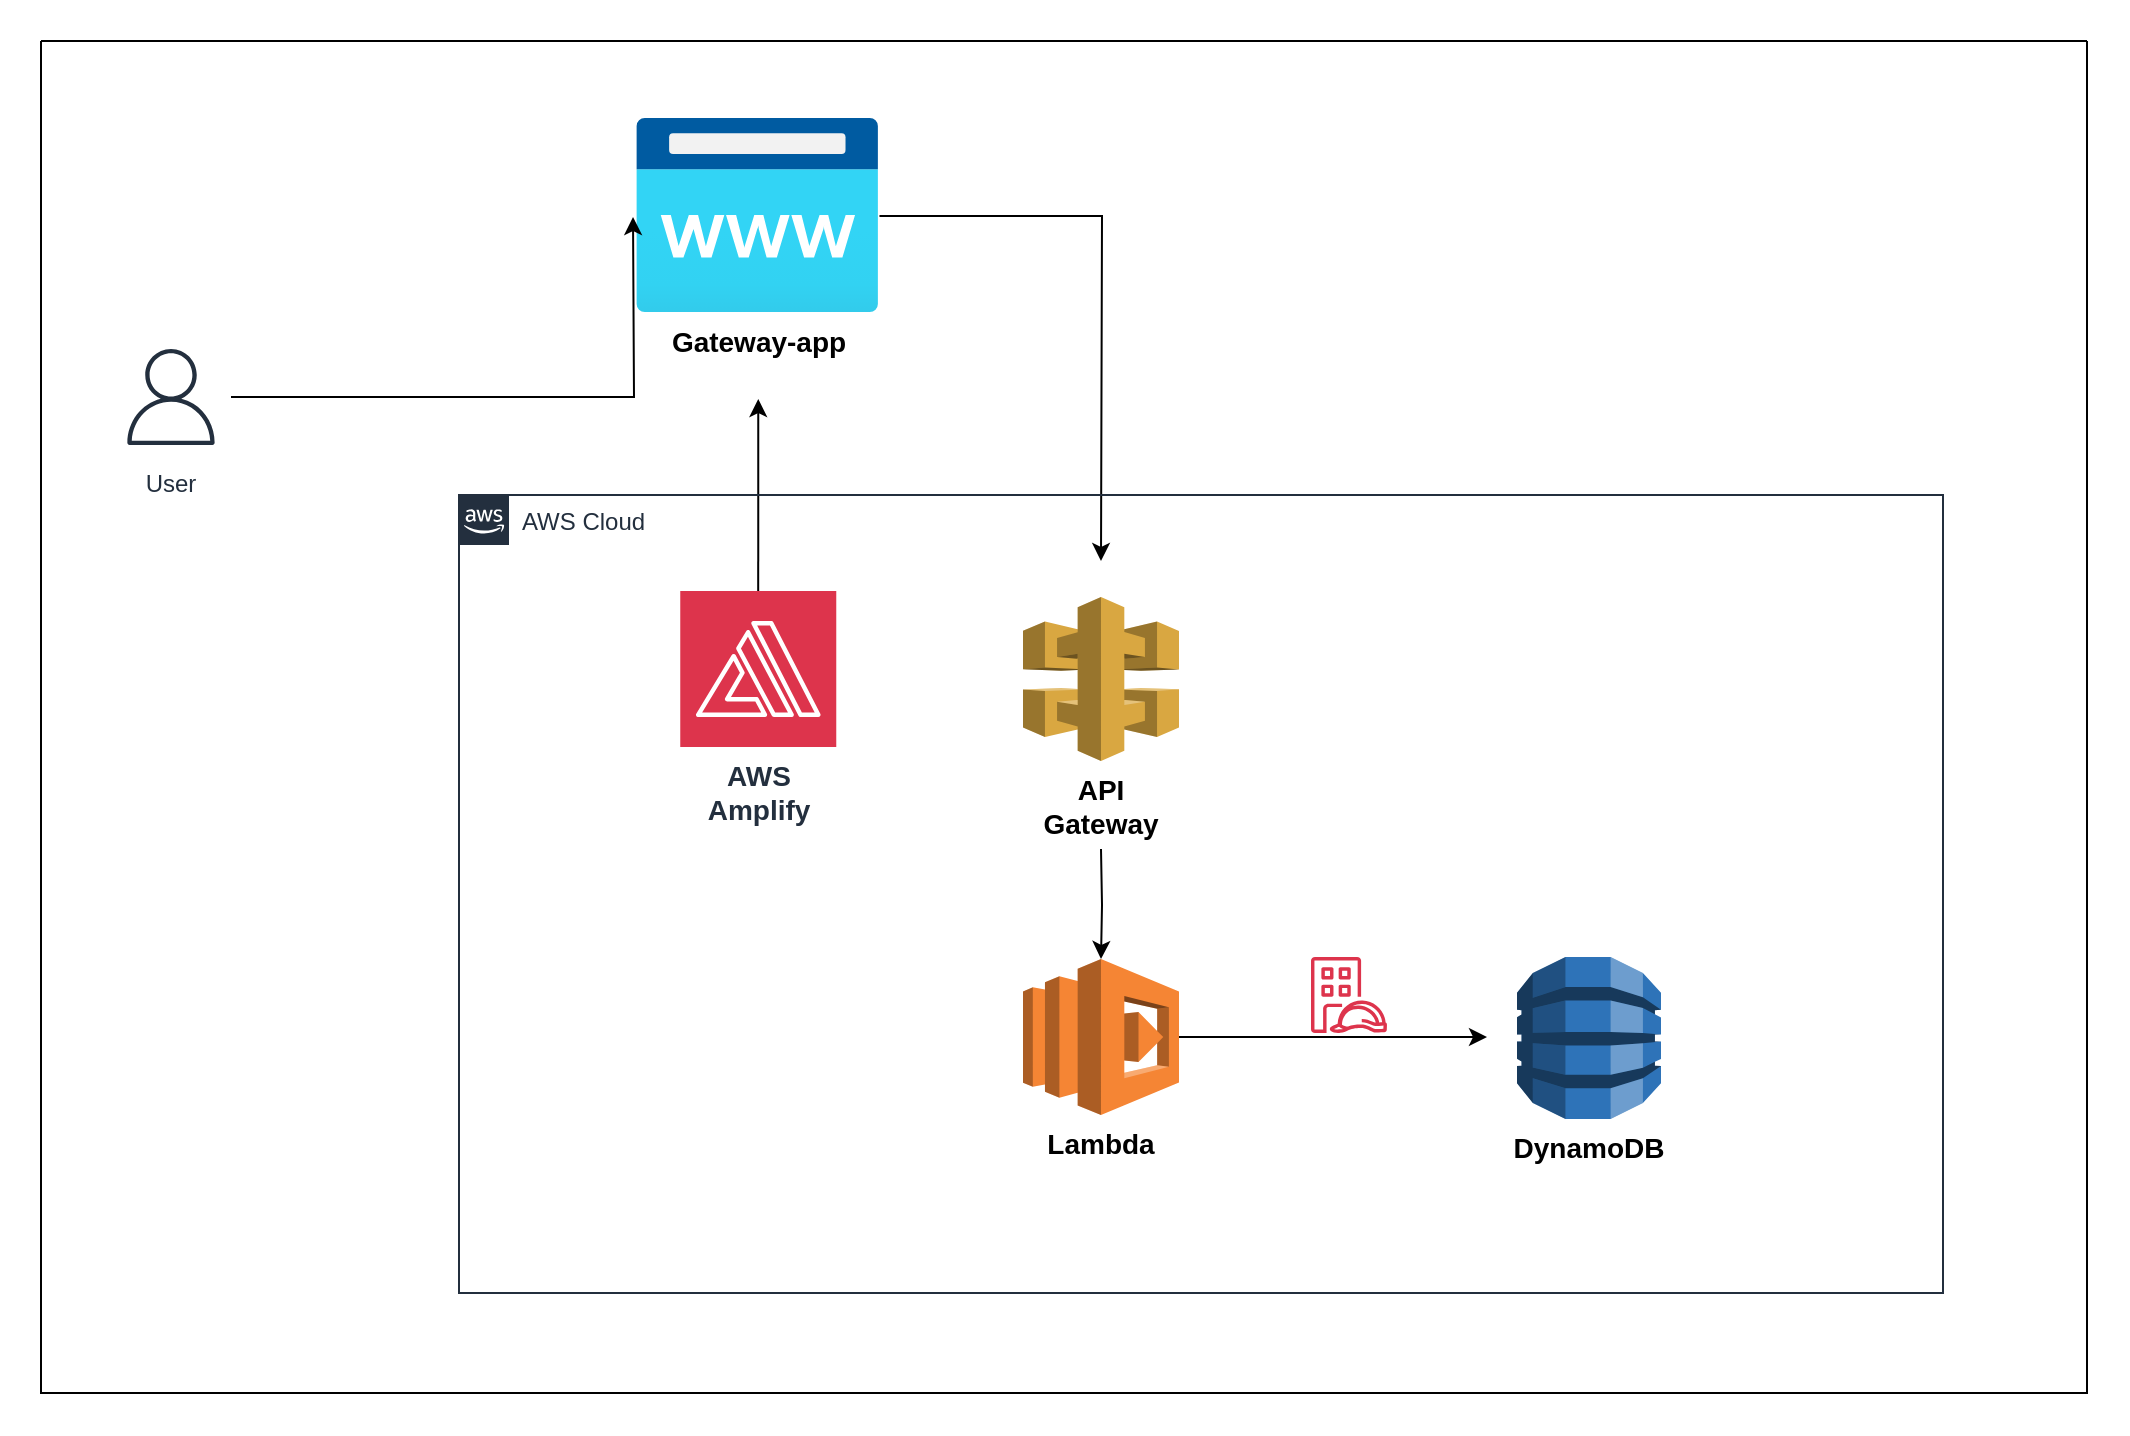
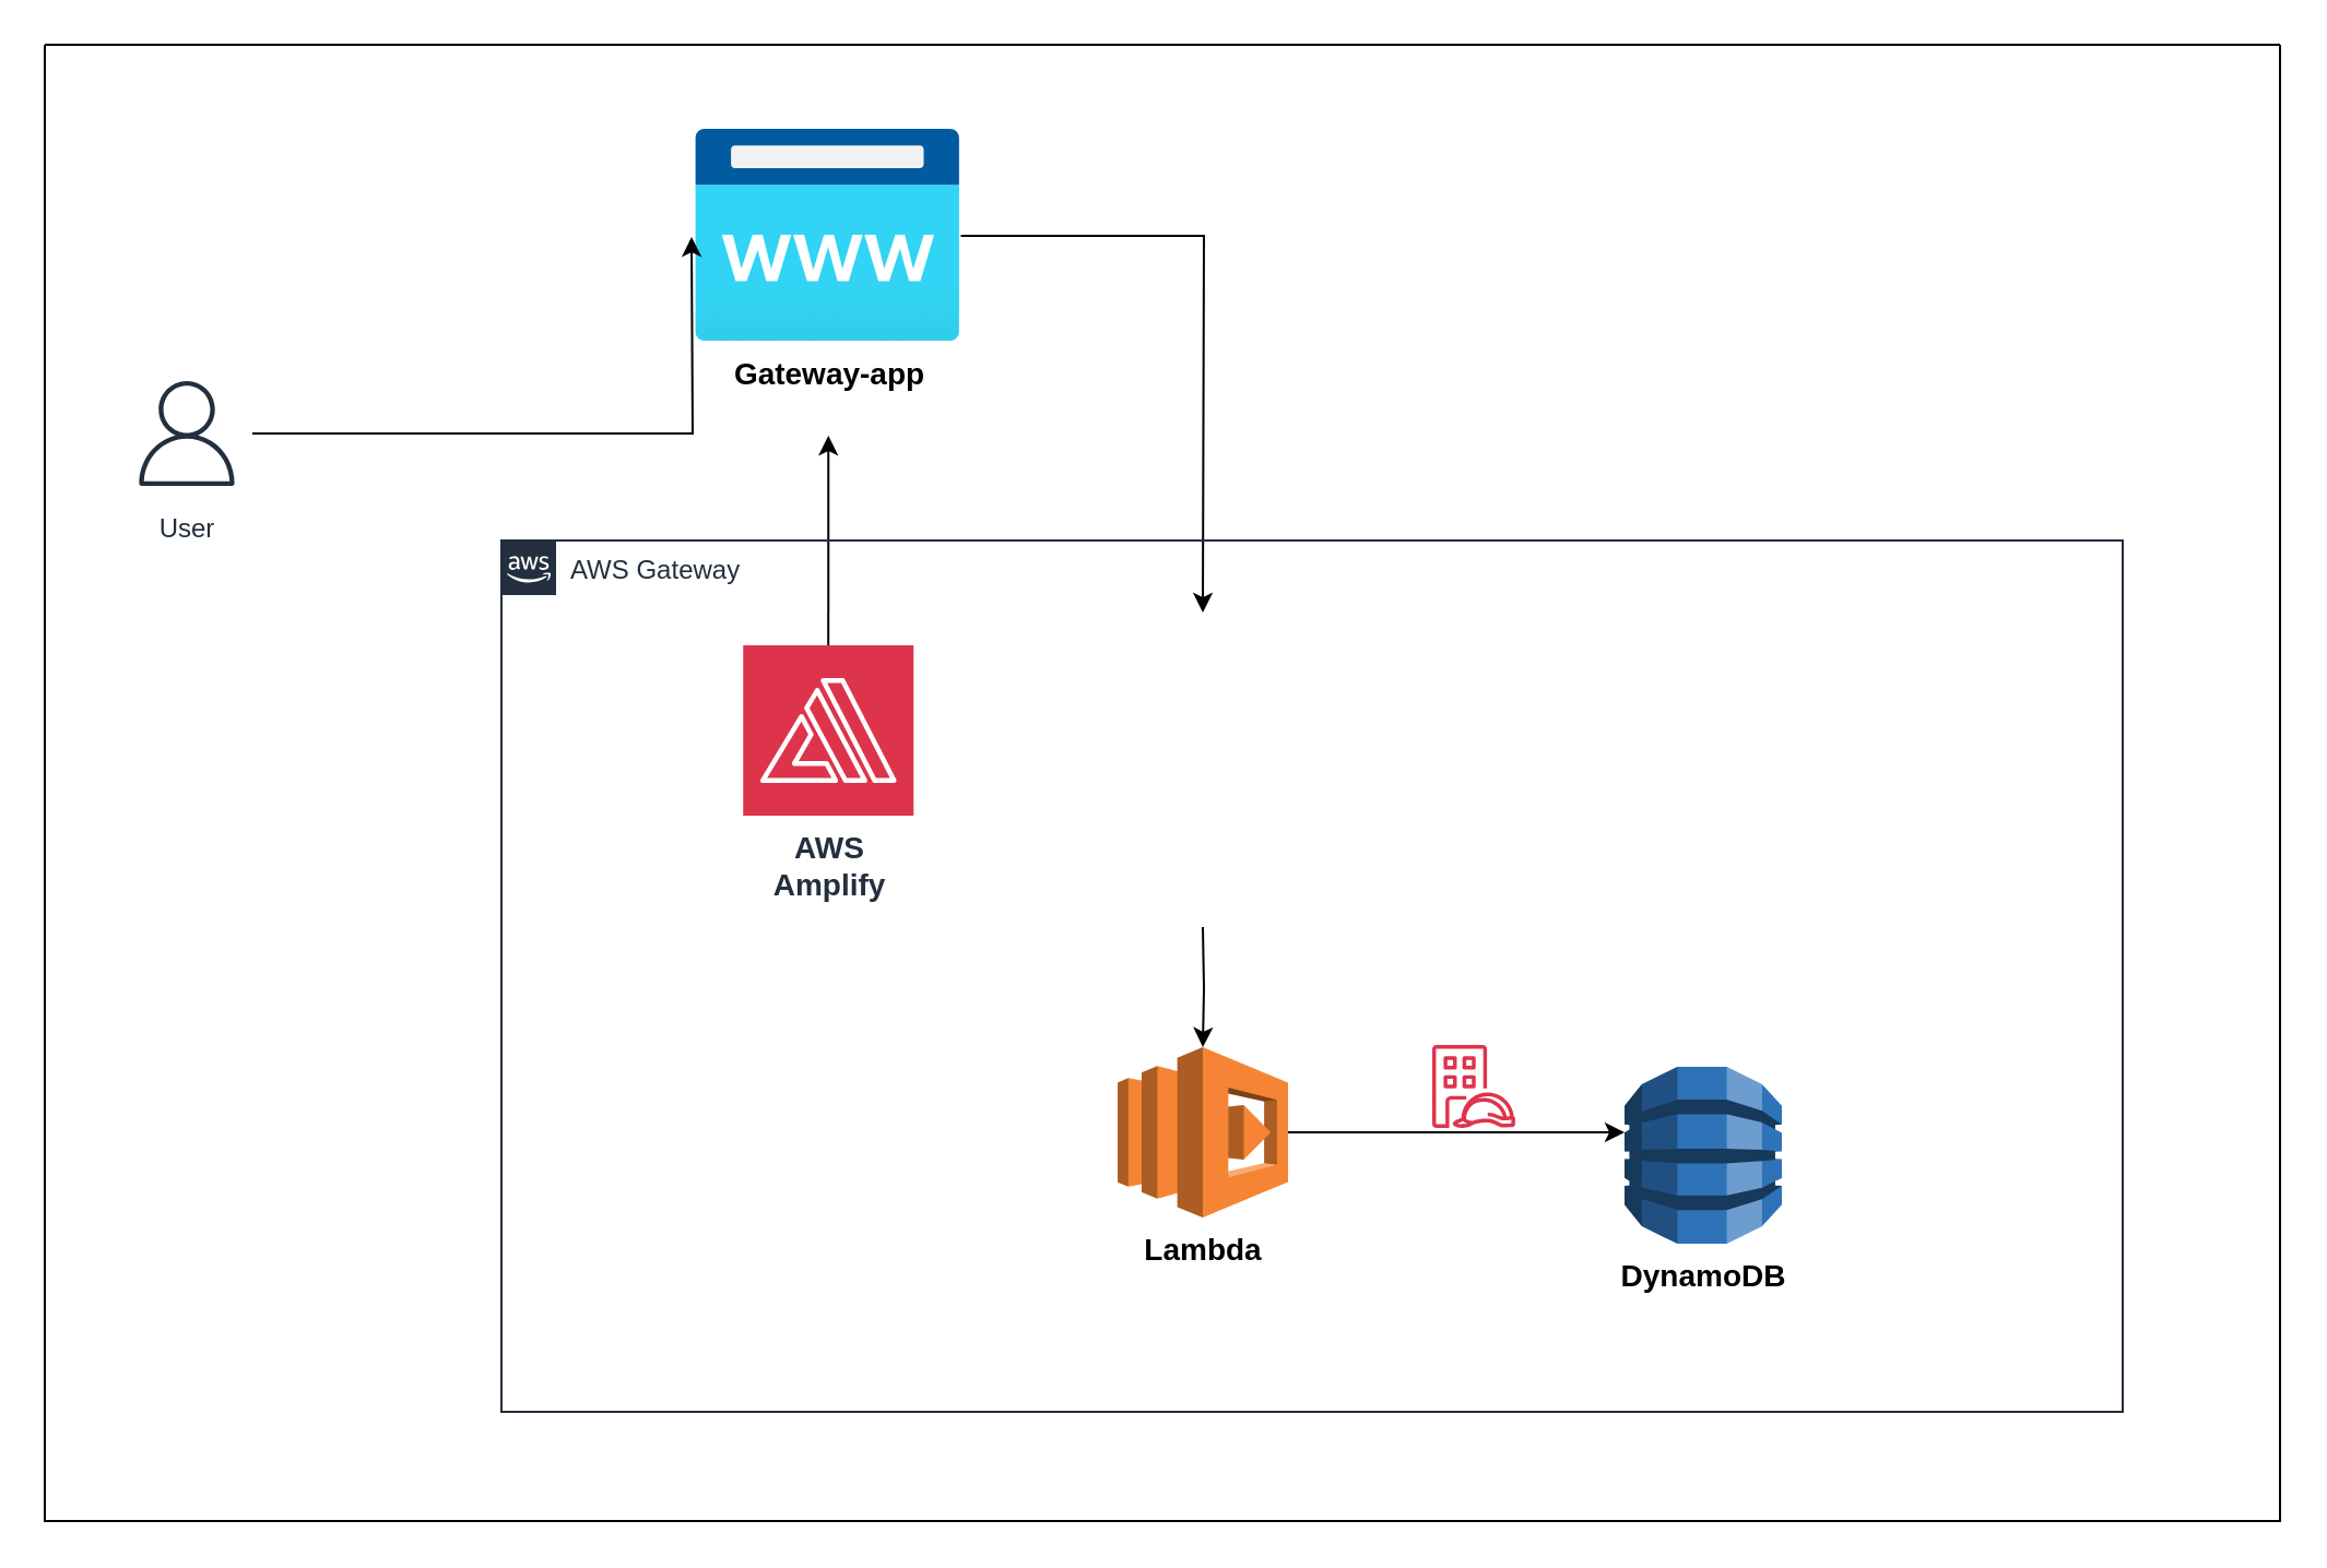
- <mxCell id="14" value="AWS Cloud" style="points=[[0,0],[0.25,0],[0.5,0],[0.75,0],[1,0],[1,0.25],[1,0.5],[1,0.75],[1,1],[0.75,1],[0.5,1],[0.25,1],[0,1],[0,0.75],[0,0.5],[0,0.25]];outlineConnect=0;gradientColor=none;html=1;whiteSpace=wrap;fontSize=12;fontStyle=0;container=1;pointerEvents=0;collapsible=0;recursiveResize=0;shape=mxgraph.aws4.group;grIcon=mxgraph.aws4.group_aws_cloud_alt;strokeColor=#232F3E;fillColor=none;verticalAlign=top;align=left;spacingLeft=30;fontColor=#232F3E;dashed=0;" vertex="1" parent="1"><mxGeometry x="229" y="247" width="742" height="399" as="geometry" /></mxCell>
+ <mxCell id="14" value="AWS Gateway" style="points=[[0,0],[0.25,0],[0.5,0],[0.75,0],[1,0],[1,0.25],[1,0.5],[1,0.75],[1,1],[0.75,1],[0.5,1],[0.25,1],[0,1],[0,0.75],[0,0.5],[0,0.25]];outlineConnect=0;gradientColor=none;html=1;whiteSpace=wrap;fontSize=12;fontStyle=0;container=1;pointerEvents=0;collapsible=0;recursiveResize=0;shape=mxgraph.aws4.group;grIcon=mxgraph.aws4.group_aws_cloud_alt;strokeColor=#232F3E;fillColor=none;verticalAlign=top;align=left;spacingLeft=30;fontColor=#232F3E;dashed=0;" vertex="1" parent="1"><mxGeometry x="229" y="247" width="742" height="399" as="geometry" /></mxCell>
- <mxCell id="11" value="&lt;b&gt;&lt;font style=&quot;font-size: 14px;&quot;&gt;API&lt;br&gt;Gateway&lt;/font&gt;&lt;/b&gt;" style="outlineConnect=0;dashed=0;verticalLabelPosition=bottom;verticalAlign=top;align=center;html=1;shape=mxgraph.aws3.api_gateway;fillColor=#D9A741;gradientColor=none;" vertex="1" parent="1"><mxGeometry x="511" y="298" width="78" height="82" as="geometry" /></mxCell>
- <mxCell id="12" value="&lt;b&gt;&lt;font style=&quot;font-size: 14px;&quot;&gt;DynamoDB&lt;/font&gt;&lt;/b&gt;" style="outlineConnect=0;dashed=0;verticalLabelPosition=bottom;verticalAlign=top;align=center;html=1;shape=mxgraph.aws3.dynamo_db;fillColor=#2E73B8;gradientColor=none;" vertex="1" parent="1"><mxGeometry x="758" y="478" width="72" height="81" as="geometry" /></mxCell>
+ <mxCell id="12" value="&lt;b&gt;&lt;font style=&quot;font-size: 14px;&quot;&gt;DynamoDB&lt;/font&gt;&lt;/b&gt;" style="outlineConnect=0;dashed=0;verticalLabelPosition=bottom;verticalAlign=top;align=center;html=1;shape=mxgraph.aws3.dynamo_db;fillColor=#2E73B8;gradientColor=none;" vertex="1" parent="1"><mxGeometry x="743" y="488" width="72" height="81" as="geometry" /></mxCell>
